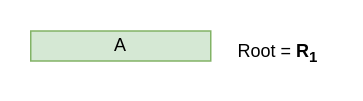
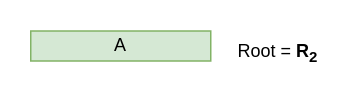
- <mxCell id="3" value="Root = &lt;b&gt;R&lt;sub&gt;1&lt;/sub&gt;&lt;/b&gt;" style="text;html=1;strokeColor=none;fillColor=none;align=center;verticalAlign=middle;whiteSpace=wrap;rounded=0;" vertex="1" parent="1"><mxGeometry x="150" y="25" width="70" height="20" as="geometry" /></mxCell>
+ <mxCell id="3" value="Root = &lt;b&gt;R&lt;sub&gt;2&lt;/sub&gt;&lt;/b&gt;" style="text;html=1;strokeColor=none;fillColor=none;align=center;verticalAlign=middle;whiteSpace=wrap;rounded=0;" vertex="1" parent="1"><mxGeometry x="150" y="25" width="70" height="20" as="geometry" /></mxCell>
